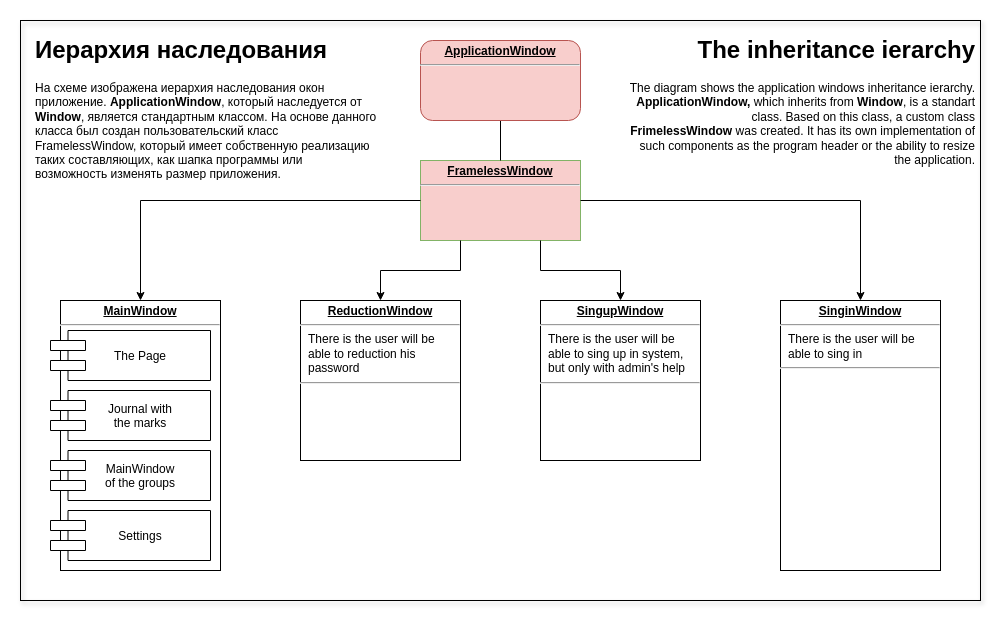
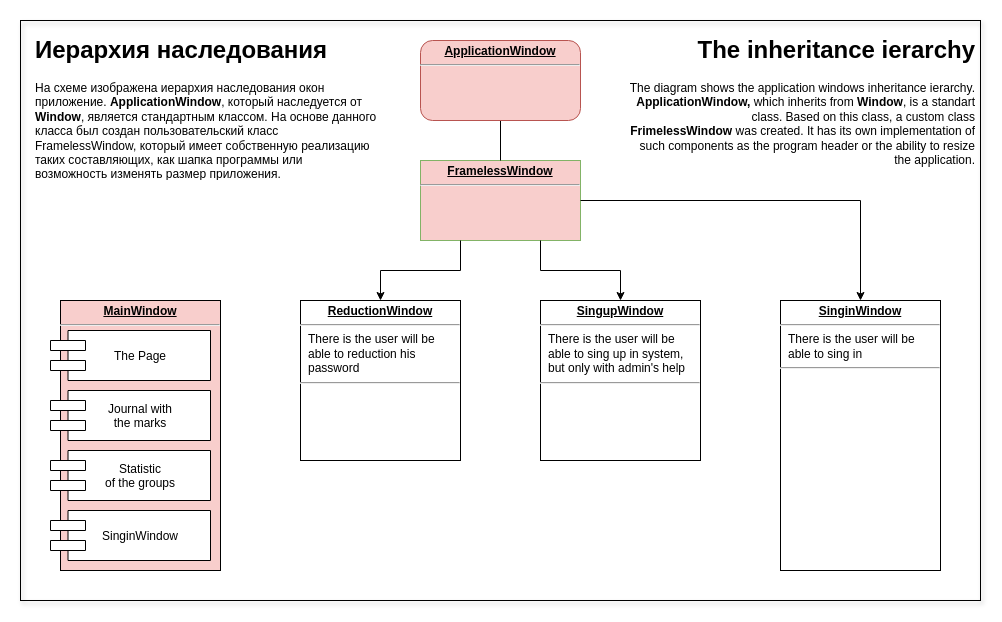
- <mxCell id="20" style="edgeStyle=orthogonalEdgeStyle;rounded=0;orthogonalLoop=1;jettySize=auto;html=1;entryX=0.5;entryY=0;entryDx=0;entryDy=0;" parent="3" source="5" target="15" edge="1"><mxGeometry relative="1" as="geometry" /></mxCell>
- <mxCell id="15" value="&lt;p style=&quot;margin: 0px ; margin-top: 4px ; text-align: center ; text-decoration: underline&quot;&gt;&lt;b&gt;MainWindow&lt;/b&gt;&lt;/p&gt;&lt;hr&gt;&lt;p style=&quot;margin: 0px ; margin-left: 8px&quot;&gt;&lt;br&gt;&lt;/p&gt;" style="verticalAlign=top;align=left;overflow=fill;fontSize=12;fontFamily=Helvetica;html=1;" parent="14" vertex="1"><mxGeometry width="160" height="270" as="geometry" /></mxCell>
+ <mxCell id="15" value="&lt;p style=&quot;margin: 0px ; margin-top: 4px ; text-align: center ; text-decoration: underline&quot;&gt;&lt;b&gt;MainWindow&lt;/b&gt;&lt;/p&gt;&lt;hr&gt;&lt;p style=&quot;margin: 0px ; margin-left: 8px&quot;&gt;&lt;br&gt;&lt;/p&gt;" style="verticalAlign=top;align=left;overflow=fill;fontSize=12;fontFamily=Helvetica;html=1;fillColor=#f8cecc;" parent="14" vertex="1"><mxGeometry width="160" height="270" as="geometry" /></mxCell>
- <mxCell id="18" value="MainWindow&#10;of the groups" style="shape=module;align=left;spacingLeft=20;align=center;verticalAlign=middle;jettyWidth=35;jettyHeight=10;" vertex="1" parent="14"><mxGeometry x="-10" y="150" width="160" height="50" as="geometry" /></mxCell>
+ <mxCell id="18" value="Statistic&#10;of the groups" style="shape=module;align=left;spacingLeft=20;align=center;verticalAlign=middle;jettyWidth=35;jettyHeight=10;" vertex="1" parent="14"><mxGeometry x="-10" y="150" width="160" height="50" as="geometry" /></mxCell>
- <mxCell id="19" value="Settings" style="shape=module;align=left;spacingLeft=20;align=center;verticalAlign=middle;jettyWidth=35;jettyHeight=10;" vertex="1" parent="14"><mxGeometry x="-10" y="210" width="160" height="50" as="geometry" /></mxCell>
+ <mxCell id="19" value="SinginWindow" style="shape=module;align=left;spacingLeft=20;align=center;verticalAlign=middle;jettyWidth=35;jettyHeight=10;" vertex="1" parent="14"><mxGeometry x="-10" y="210" width="160" height="50" as="geometry" /></mxCell>
